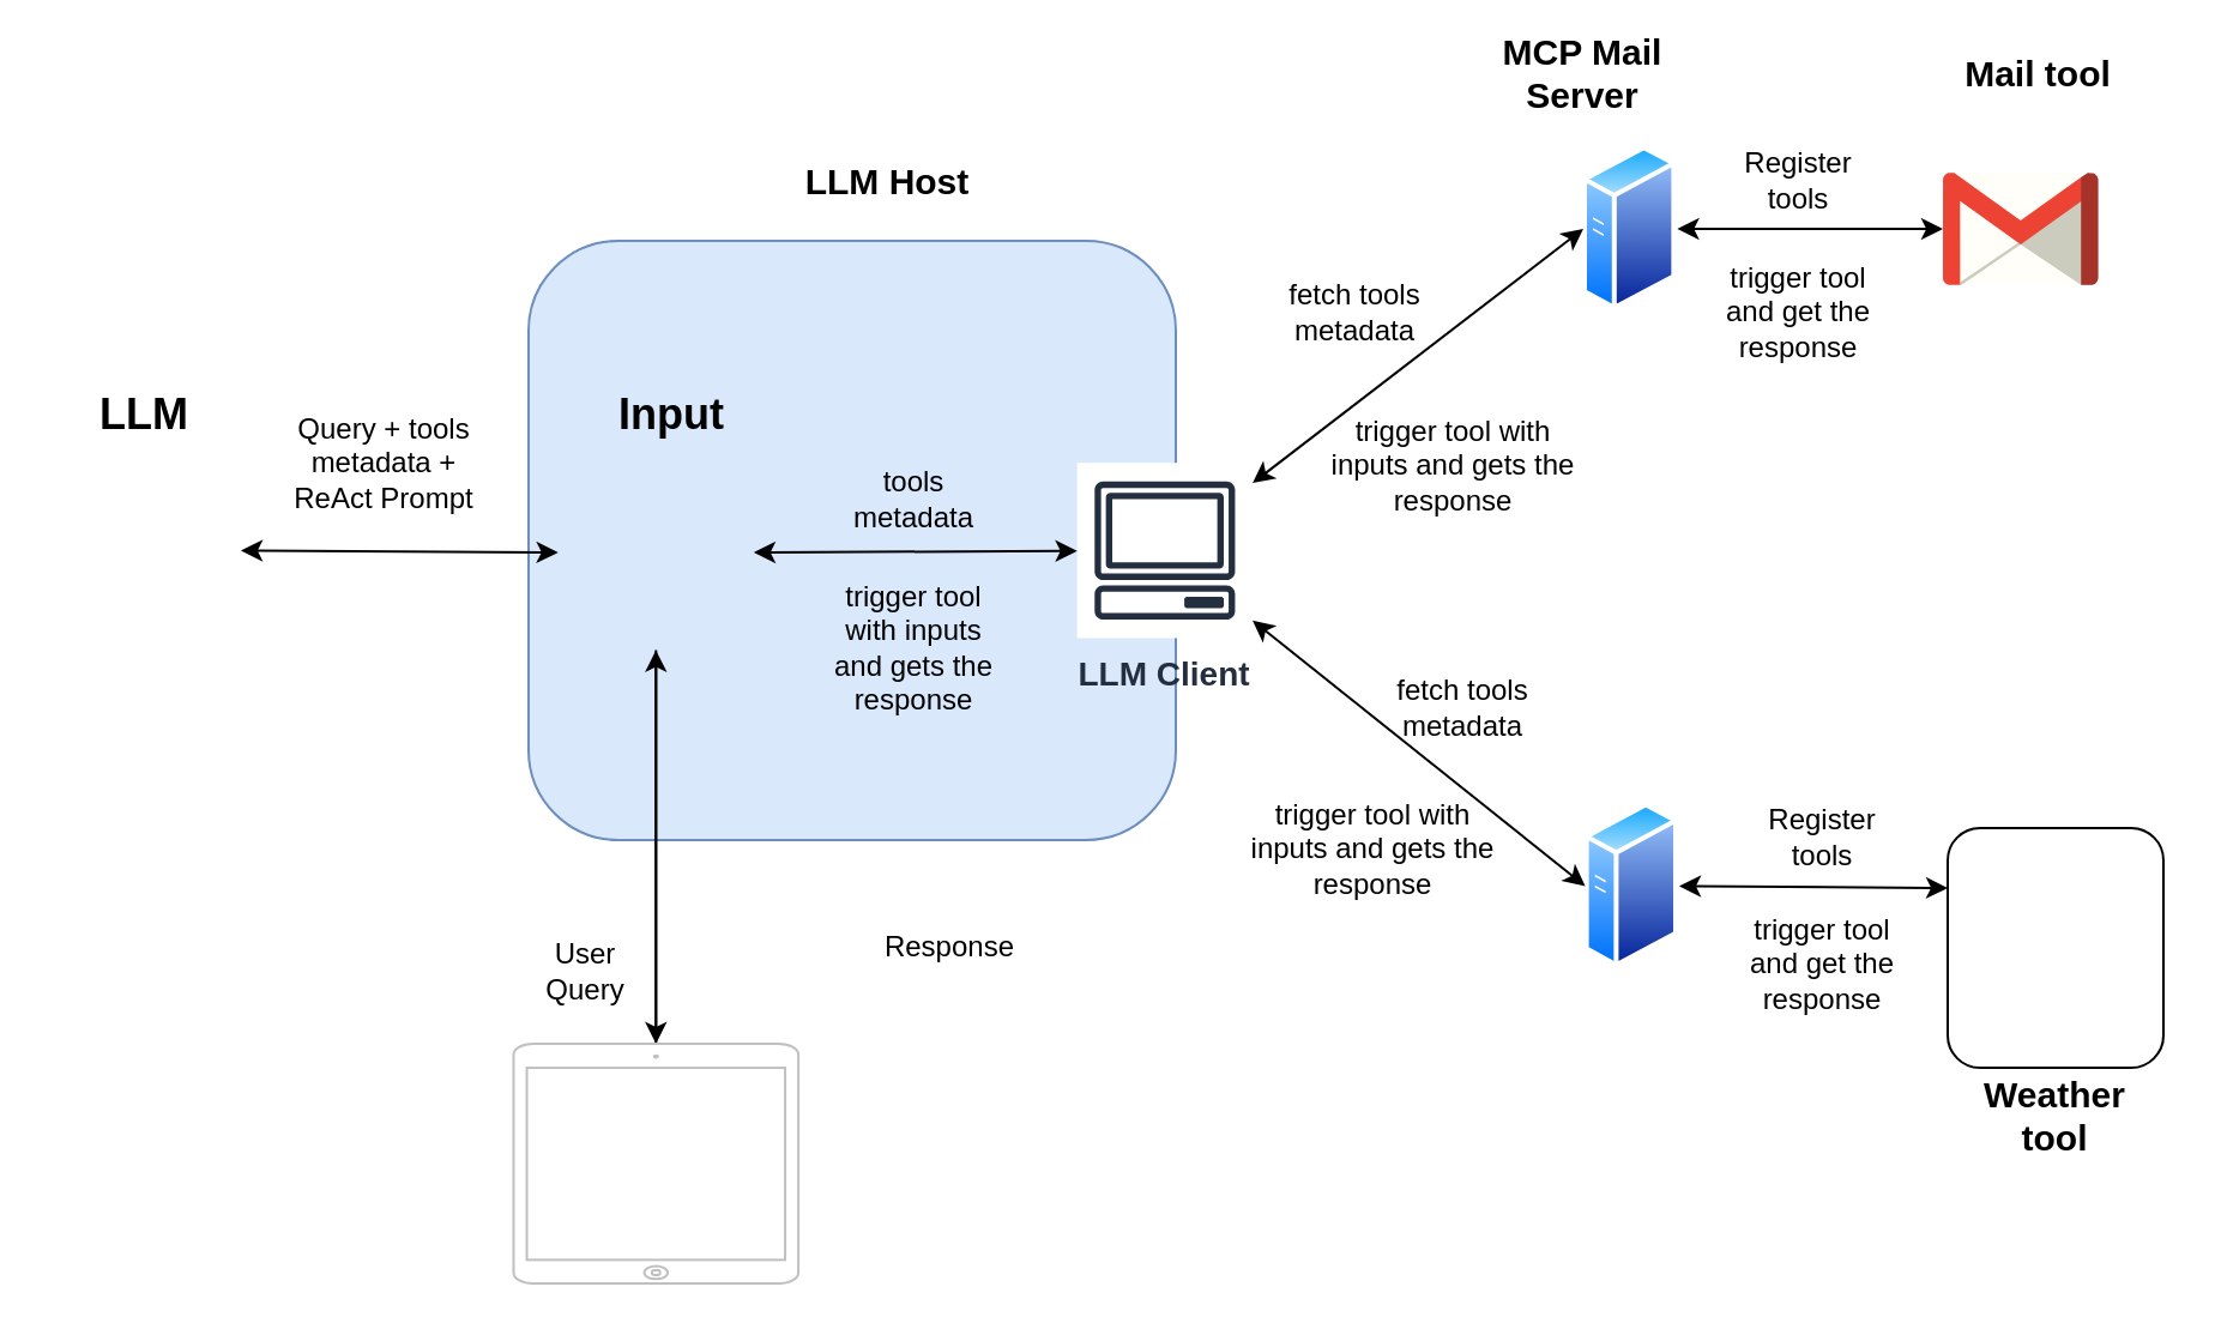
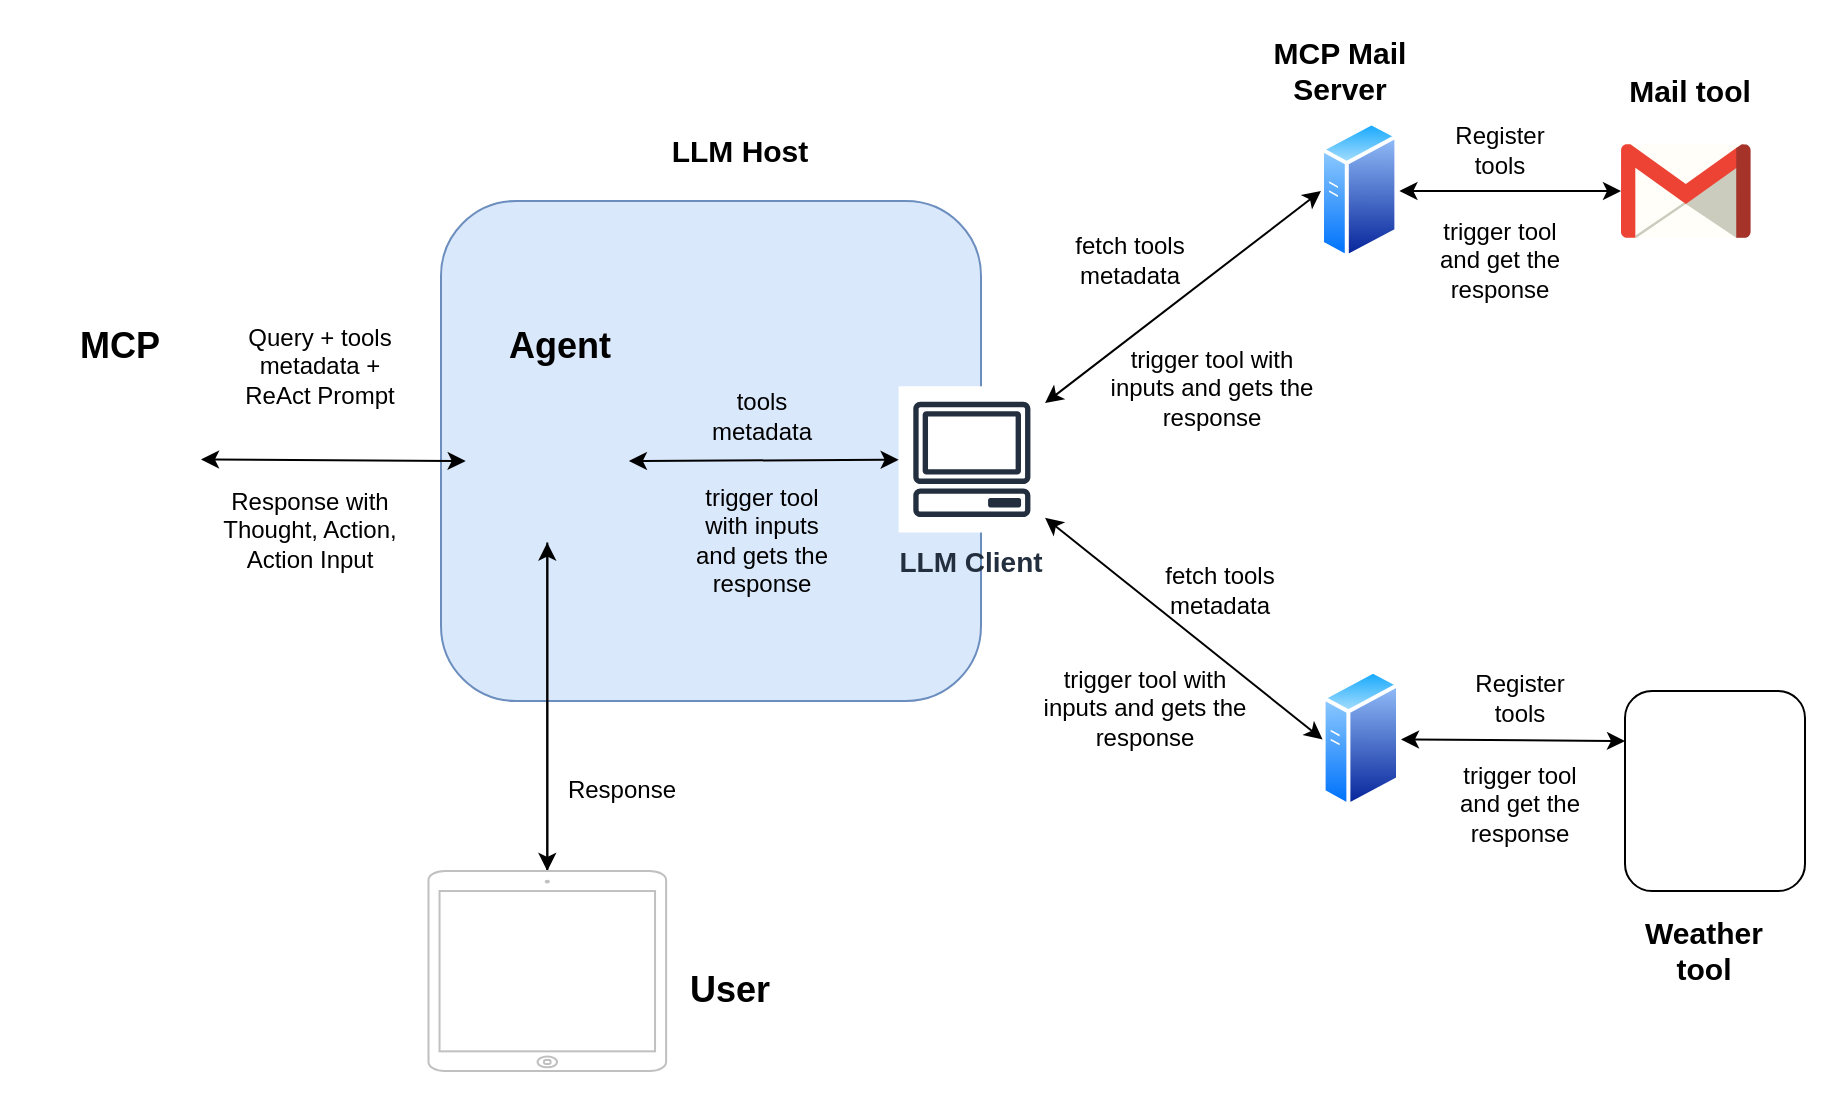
- <mxCell id="20" value="&lt;font style=&quot;font-size: 15px;&quot;&gt;&lt;b&gt;MCP Mail Server&lt;/b&gt;&lt;/font&gt;" style="text;html=1;align=center;verticalAlign=middle;whiteSpace=wrap;rounded=0;movable=0;resizable=0;rotatable=0;deletable=0;editable=0;locked=1;connectable=0;" parent="1" vertex="1"><mxGeometry x="620" y="15" width="79.6" height="30" as="geometry" /></mxCell>
+ <mxCell id="20" value="&lt;font style=&quot;font-size: 15px;&quot;&gt;&lt;b&gt;MCP Mail Server&lt;/b&gt;&lt;/font&gt;" style="text;html=1;align=center;verticalAlign=middle;whiteSpace=wrap;rounded=0;movable=0;resizable=0;rotatable=0;deletable=0;editable=0;locked=1;connectable=0;" parent="1" vertex="1"><mxGeometry x="630" y="20" width="79.6" height="30" as="geometry" /></mxCell>
- <mxCell id="21" value="&lt;font style=&quot;font-size: 15px;&quot;&gt;&lt;b&gt;Mail tool&lt;/b&gt;&lt;/font&gt;" style="text;html=1;align=center;verticalAlign=middle;whiteSpace=wrap;rounded=0;movable=0;resizable=0;rotatable=0;deletable=0;editable=0;locked=1;connectable=0;" parent="1" vertex="1"><mxGeometry x="815" y="15" width="70" height="30" as="geometry" /></mxCell>
+ <mxCell id="21" value="&lt;font style=&quot;font-size: 15px;&quot;&gt;&lt;b&gt;Mail tool&lt;/b&gt;&lt;/font&gt;" style="text;html=1;align=center;verticalAlign=middle;whiteSpace=wrap;rounded=0;movable=0;resizable=0;rotatable=0;deletable=0;editable=0;locked=1;connectable=0;" parent="1" vertex="1"><mxGeometry x="810" y="30" width="70" height="30" as="geometry" /></mxCell>
- <mxCell id="24" value="&lt;font style=&quot;font-size: 18px;&quot;&gt;&lt;b&gt;LLM&lt;/b&gt;&lt;/font&gt;" style="text;html=1;align=center;verticalAlign=middle;whiteSpace=wrap;rounded=0;movable=0;resizable=0;rotatable=0;deletable=0;editable=0;locked=1;connectable=0;" parent="1" vertex="1"><mxGeometry x="30" y="158.4" width="60" height="30" as="geometry" /></mxCell>
+ <mxCell id="24" value="&lt;font style=&quot;font-size: 18px;&quot;&gt;&lt;b&gt;MCP&lt;/b&gt;&lt;/font&gt;" style="text;html=1;align=center;verticalAlign=middle;whiteSpace=wrap;rounded=0;movable=0;resizable=0;rotatable=0;deletable=0;editable=0;locked=1;connectable=0;" parent="1" vertex="1"><mxGeometry x="30" y="158.4" width="60" height="30" as="geometry" /></mxCell>
- <mxCell id="23" value="&lt;font style=&quot;font-size: 18px;&quot;&gt;&lt;b&gt;Input&lt;/b&gt;&lt;/font&gt;" style="text;html=1;align=center;verticalAlign=middle;whiteSpace=wrap;rounded=0;movable=0;resizable=0;rotatable=0;deletable=0;editable=0;locked=1;connectable=0;" parent="1" vertex="1"><mxGeometry x="250" y="158.4" width="60" height="30" as="geometry" /></mxCell>
+ <mxCell id="23" value="&lt;font style=&quot;font-size: 18px;&quot;&gt;&lt;b&gt;Agent&lt;/b&gt;&lt;/font&gt;" style="text;html=1;align=center;verticalAlign=middle;whiteSpace=wrap;rounded=0;movable=0;resizable=0;rotatable=0;deletable=0;editable=0;locked=1;connectable=0;" parent="1" vertex="1"><mxGeometry x="250" y="158.4" width="60" height="30" as="geometry" /></mxCell>
- <mxCell id="25" value="Query + tools metadata + ReAct Prompt" style="text;html=1;align=center;verticalAlign=middle;whiteSpace=wrap;rounded=0;movable=0;resizable=0;rotatable=0;deletable=0;editable=0;locked=1;connectable=0;" parent="1" vertex="1"><mxGeometry x="120" y="163.4" width="80" height="59.2" as="geometry" /></mxCell>
+ <mxCell id="25" value="Query + tools metadata + ReAct Prompt" style="text;html=1;align=center;verticalAlign=middle;whiteSpace=wrap;rounded=0;movable=0;resizable=0;rotatable=0;deletable=0;editable=0;locked=1;connectable=0;" parent="1" vertex="1"><mxGeometry x="120" y="153.4" width="80" height="59.2" as="geometry" /></mxCell>
+ <mxCell id="26" value="Response with Thought, Action, Action Input" style="text;html=1;align=center;verticalAlign=middle;whiteSpace=wrap;rounded=0;movable=0;resizable=0;rotatable=0;deletable=0;editable=0;locked=1;connectable=0;" parent="1" vertex="1"><mxGeometry x="110" y="250" width="90" height="30" as="geometry" /></mxCell>
- <mxCell id="39" value="Response" style="text;html=1;align=center;verticalAlign=middle;whiteSpace=wrap;rounded=0;movable=0;resizable=0;rotatable=0;deletable=0;editable=0;locked=1;connectable=0;" parent="1" vertex="1"><mxGeometry x="366.2" y="380" width="60" height="30" as="geometry" /></mxCell>
+ <mxCell id="39" value="Response" style="text;html=1;align=center;verticalAlign=middle;whiteSpace=wrap;rounded=0;movable=0;resizable=0;rotatable=0;deletable=0;editable=0;locked=1;connectable=0;" parent="1" vertex="1"><mxGeometry x="281.2" y="380" width="60" height="30" as="geometry" /></mxCell>
- <mxCell id="38" value="User Query" style="text;html=1;align=center;verticalAlign=middle;whiteSpace=wrap;rounded=0;movable=0;resizable=0;rotatable=0;deletable=0;editable=0;locked=1;connectable=0;" parent="1" vertex="1"><mxGeometry x="213.75" y="390" width="60" height="30" as="geometry" /></mxCell>
- <mxCell id="22" value="&lt;font style=&quot;font-size: 15px;&quot;&gt;&lt;b&gt;Weather tool&lt;/b&gt;&lt;/font&gt;" style="text;html=1;align=center;verticalAlign=middle;whiteSpace=wrap;rounded=0;movable=0;resizable=0;rotatable=0;deletable=0;editable=0;locked=1;connectable=0;" parent="1" vertex="1"><mxGeometry x="827" y="450" width="60" height="30" as="geometry" /></mxCell>
+ <mxCell id="22" value="&lt;font style=&quot;font-size: 15px;&quot;&gt;&lt;b&gt;Weather tool&lt;/b&gt;&lt;/font&gt;" style="text;html=1;align=center;verticalAlign=middle;whiteSpace=wrap;rounded=0;movable=0;resizable=0;rotatable=0;deletable=0;editable=0;locked=1;connectable=0;" parent="1" vertex="1"><mxGeometry x="822" y="460" width="60" height="30" as="geometry" /></mxCell>
+ <mxCell id="19" value="&lt;font style=&quot;font-size: 18px;&quot;&gt;&lt;b&gt;User&lt;/b&gt;&lt;/font&gt;" style="text;html=1;align=center;verticalAlign=middle;whiteSpace=wrap;rounded=0;movable=0;resizable=0;rotatable=0;deletable=0;editable=0;locked=1;connectable=0;" parent="1" vertex="1"><mxGeometry x="335" y="480" width="60" height="30" as="geometry" /></mxCell>
